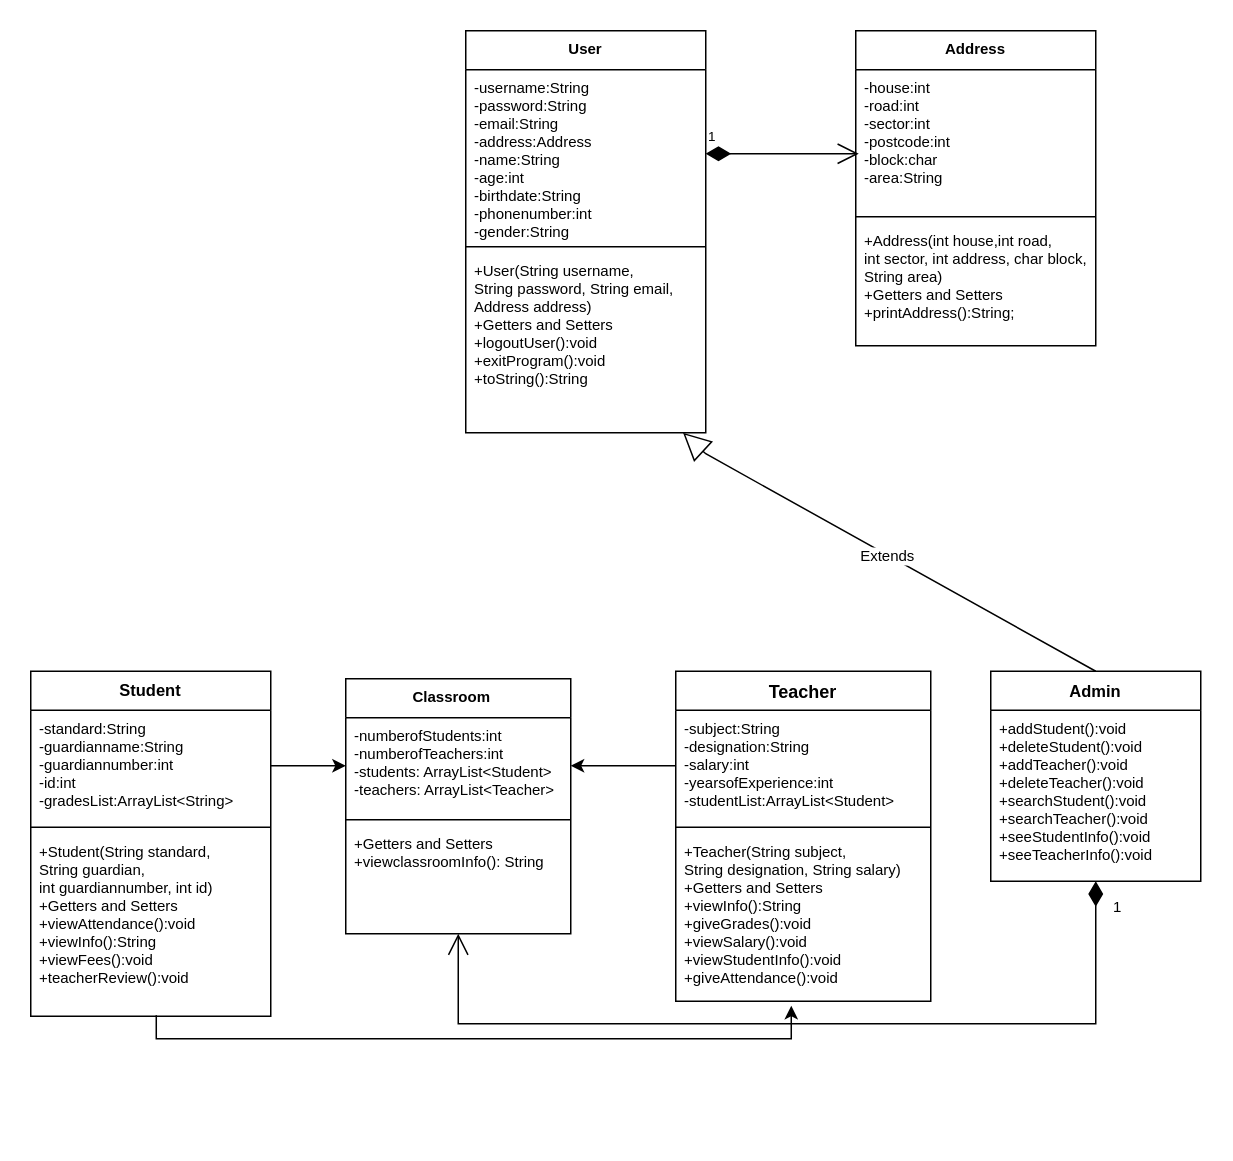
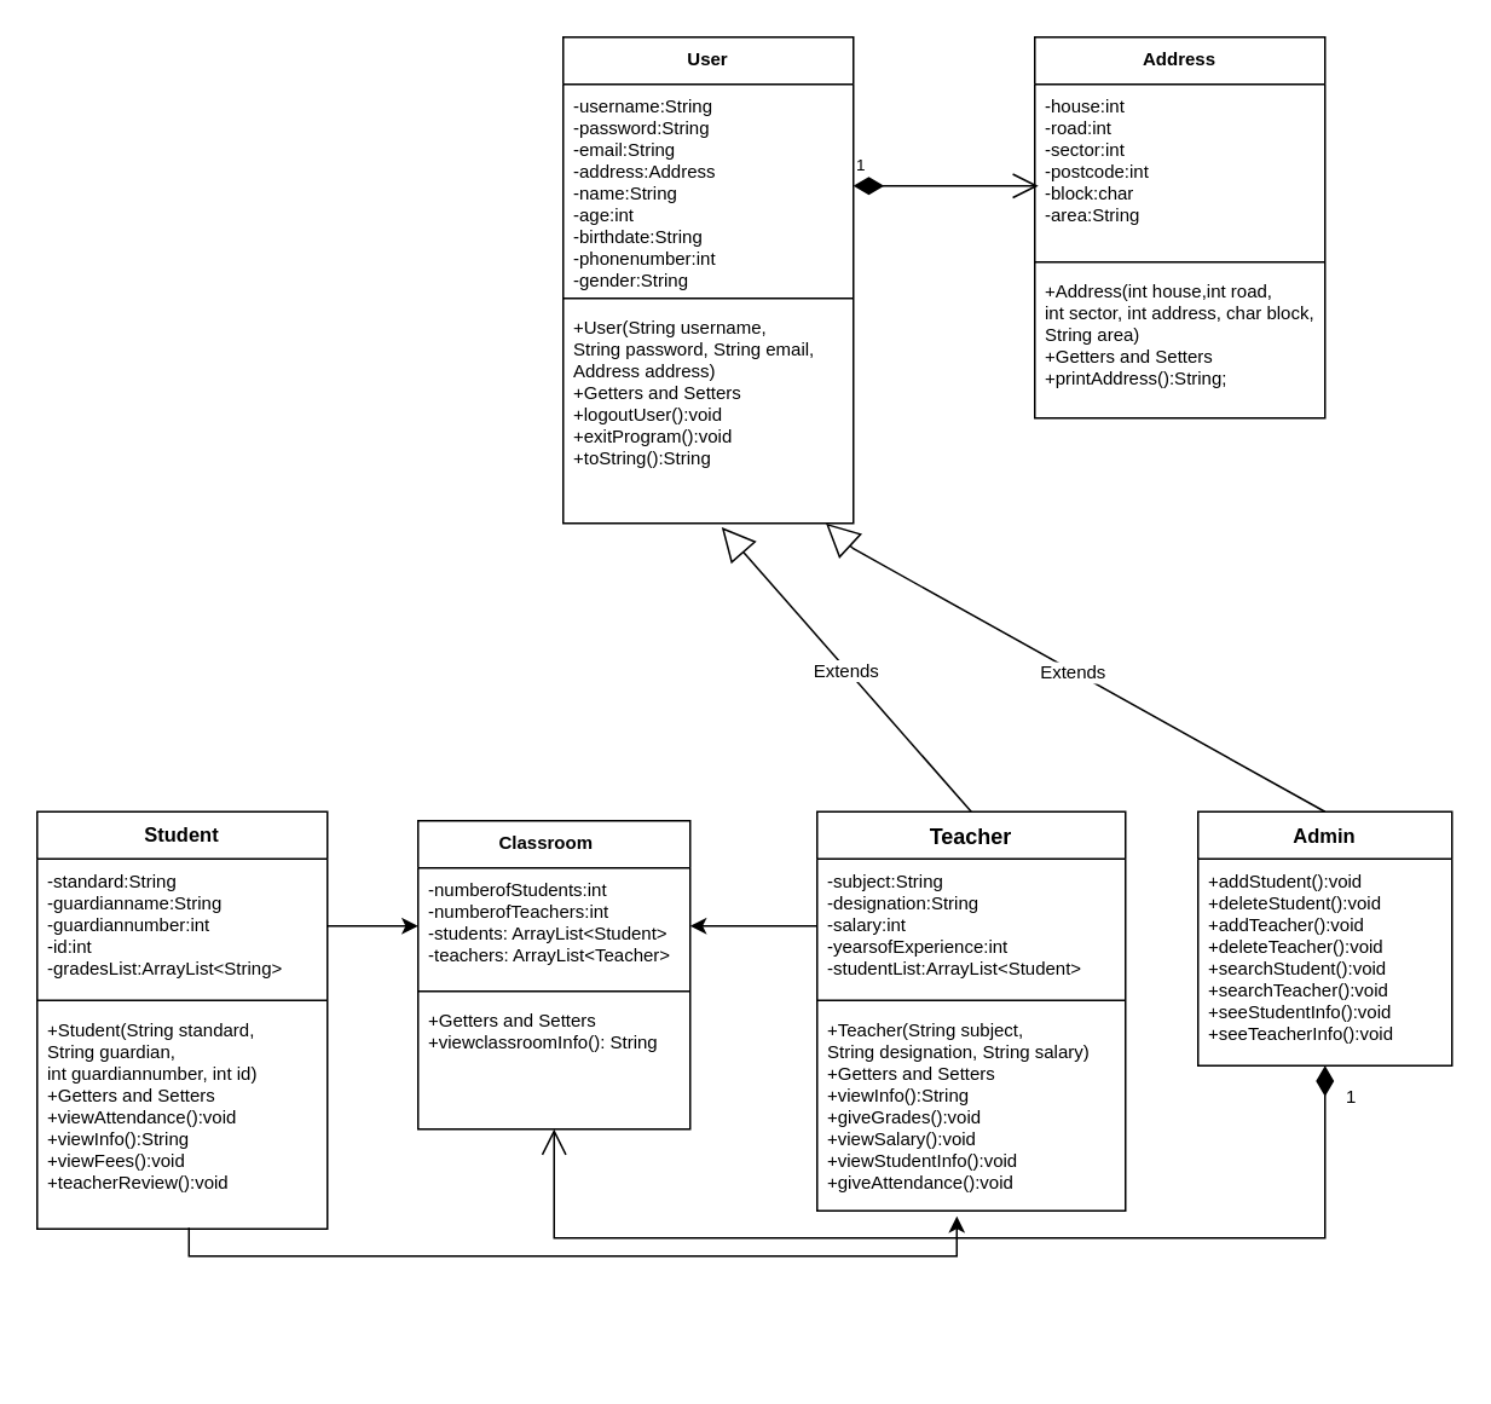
+ <mxCell id="26" value="Extends" style="endArrow=block;endSize=16;endFill=0;html=1;rounded=0;fontSize=10;exitX=0.5;exitY=0;exitDx=0;exitDy=0;entryX=0.546;entryY=1.018;entryDx=0;entryDy=0;entryPerimeter=0;" edge="1" parent="1" source="14" target="5"><mxGeometry width="160" relative="1" as="geometry"><mxPoint x="280" y="392" as="sourcePoint" /><mxPoint x="440" y="392" as="targetPoint" /></mxGeometry></mxCell>
